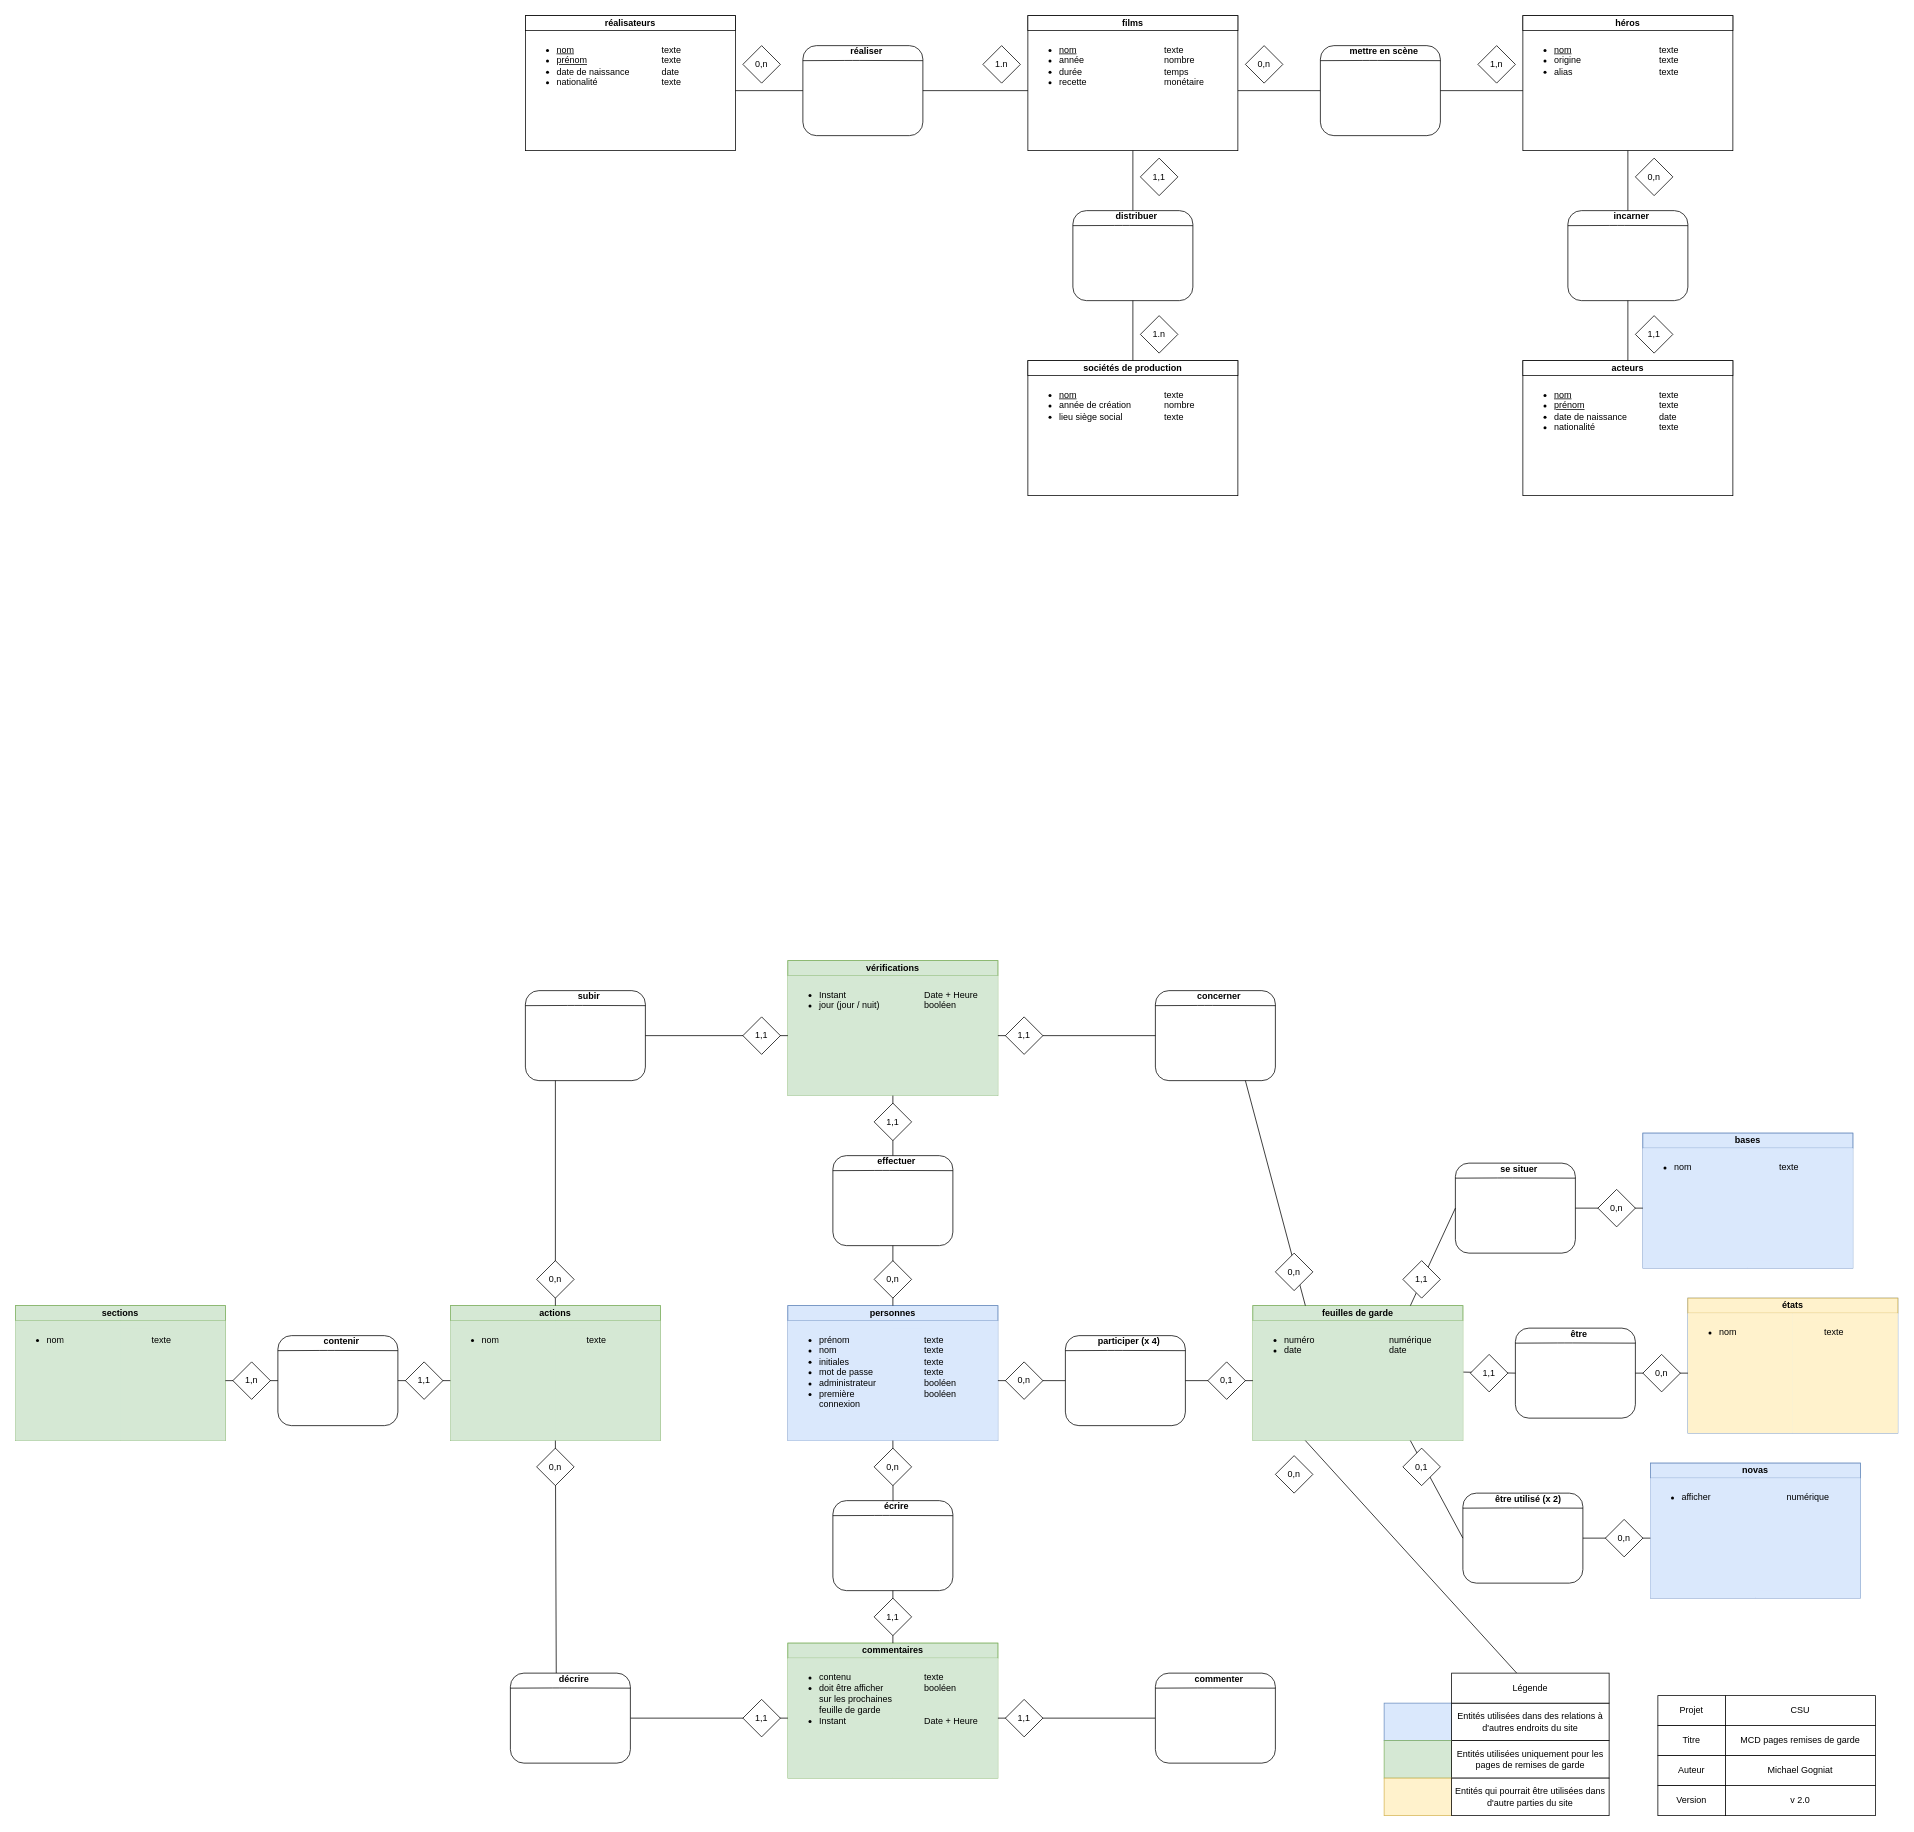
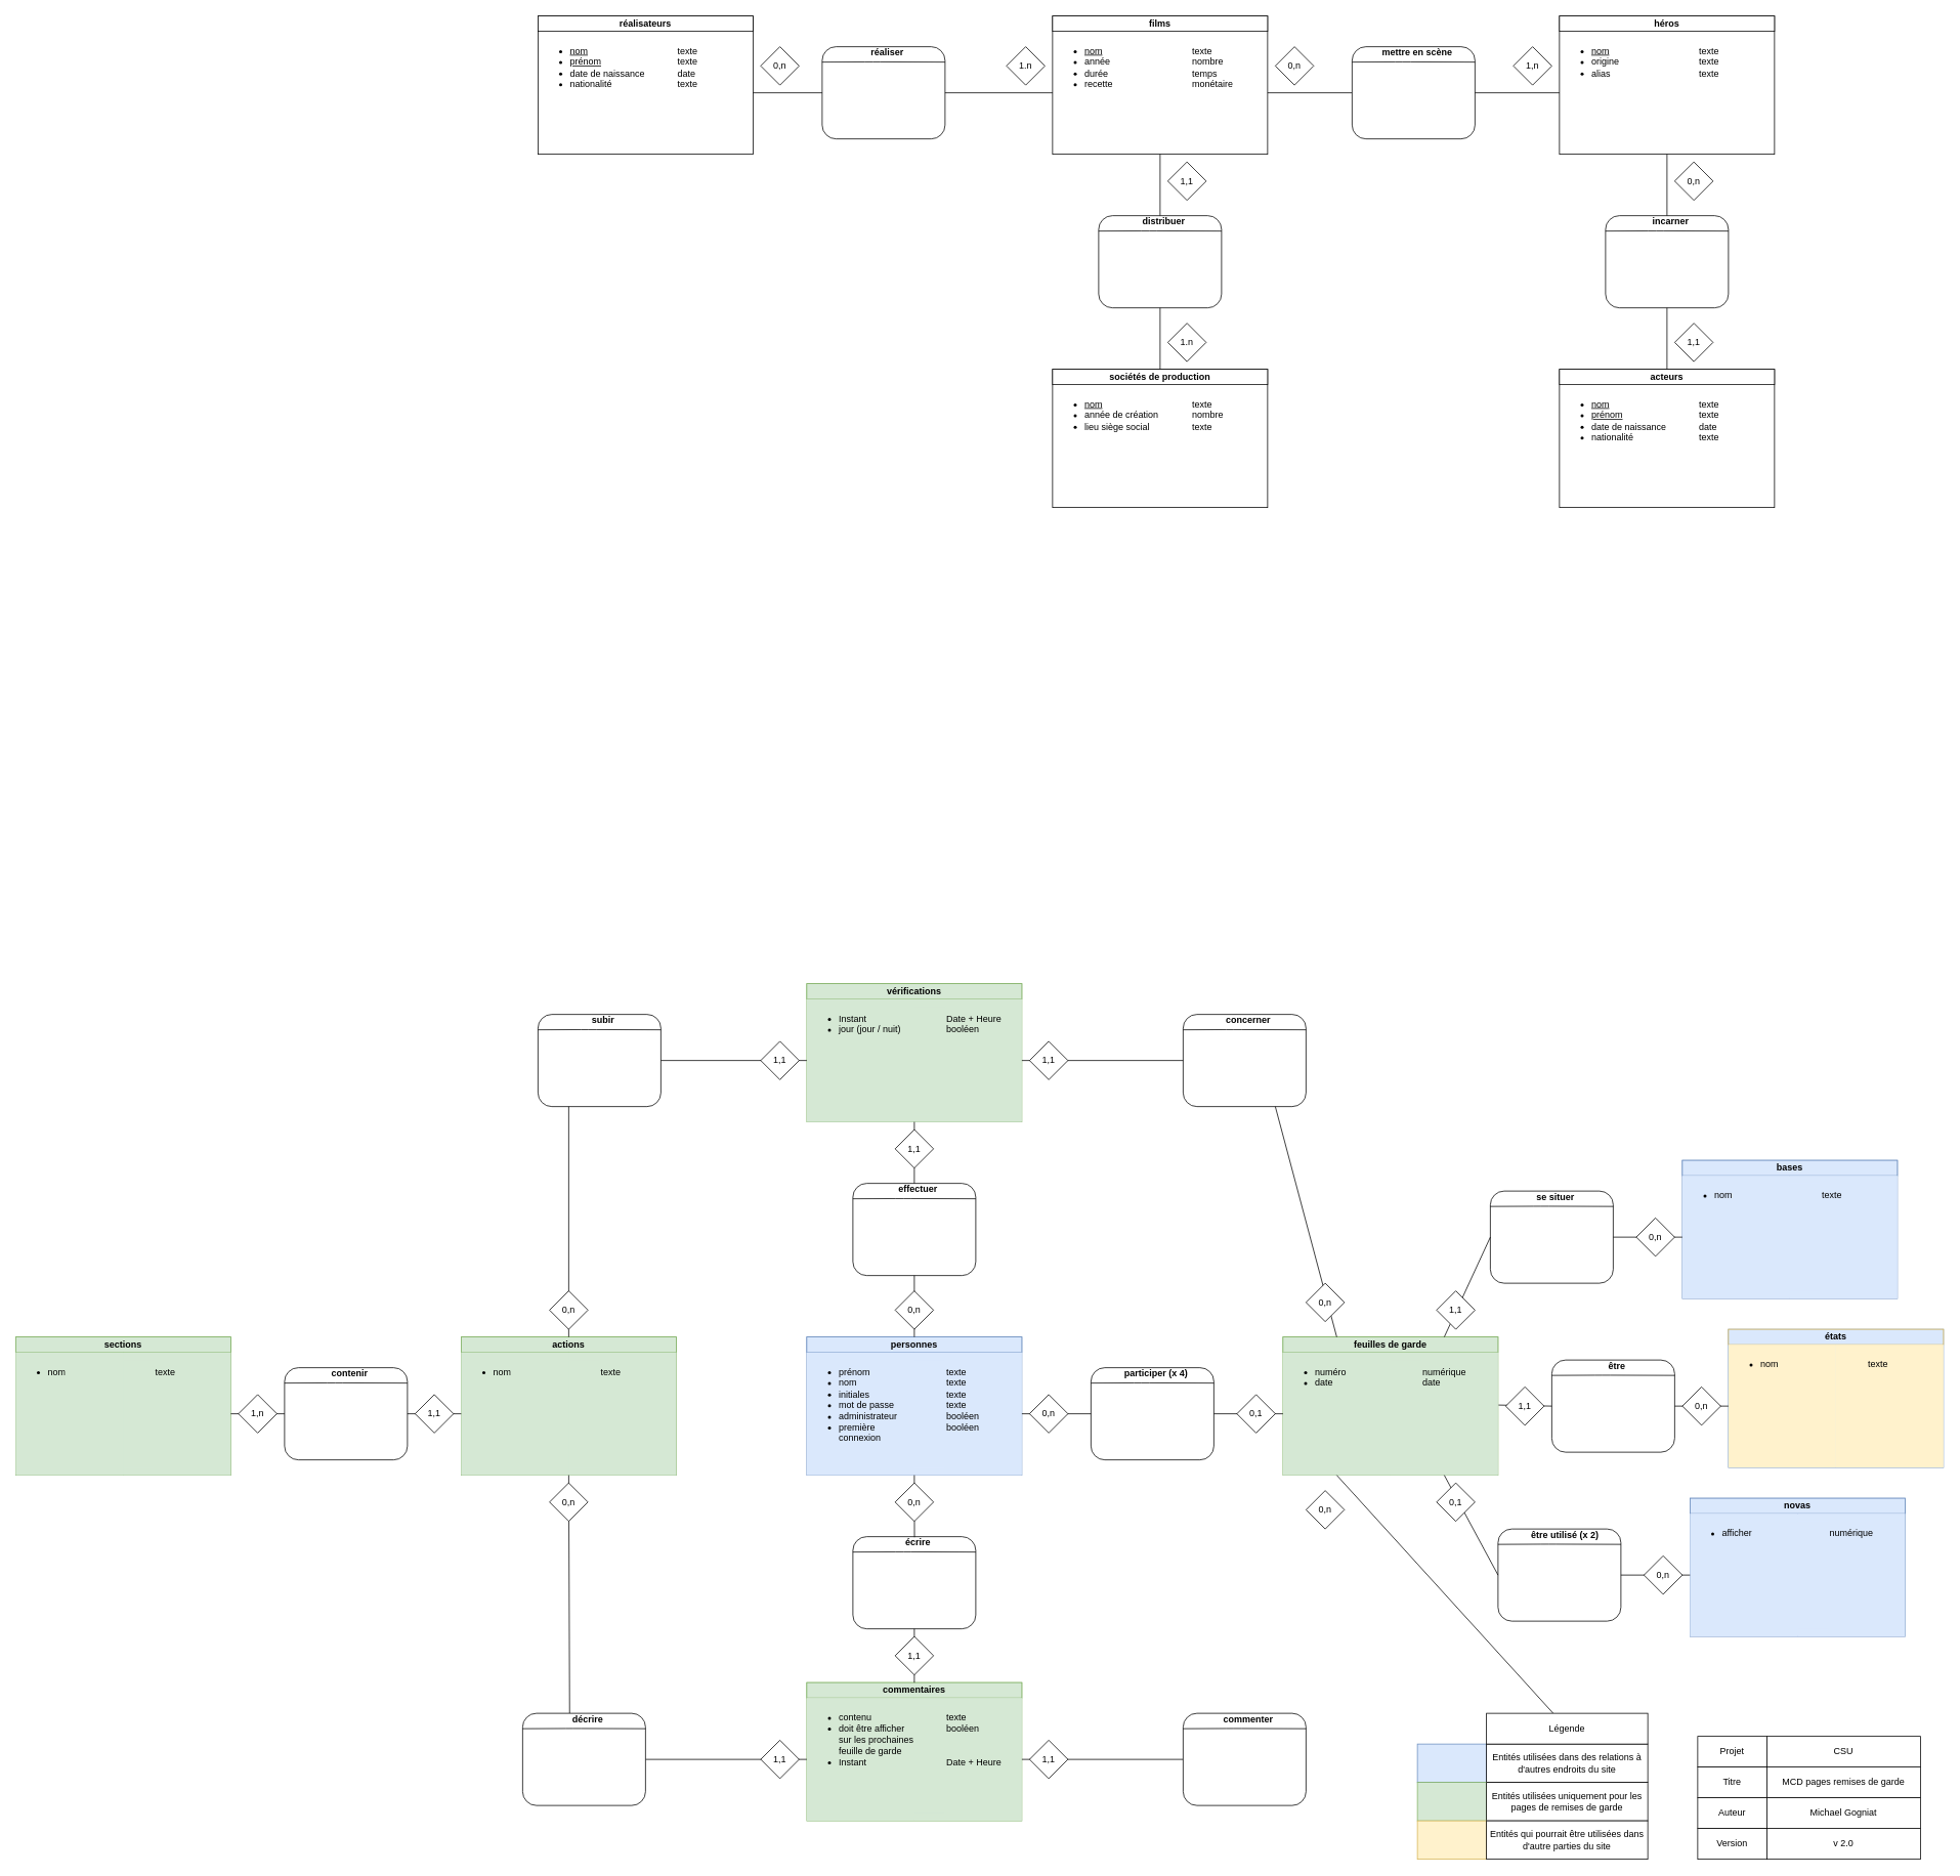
- <mxCell id="219" value="&lt;b&gt;états&lt;/b&gt;" style="rounded=0;whiteSpace=wrap;html=1;fillColor=#fff2cc;strokeColor=#d6b656;" vertex="1" parent="1"><mxGeometry x="2250" y="1730" width="280" height="20" as="geometry" /></mxCell>
+ <mxCell id="219" value="&lt;b&gt;états&lt;/b&gt;" style="rounded=0;whiteSpace=wrap;html=1;fillColor=#dae8fc;strokeColor=#d6b656;" vertex="1" parent="1"><mxGeometry x="2250" y="1730" width="280" height="20" as="geometry" /></mxCell>
